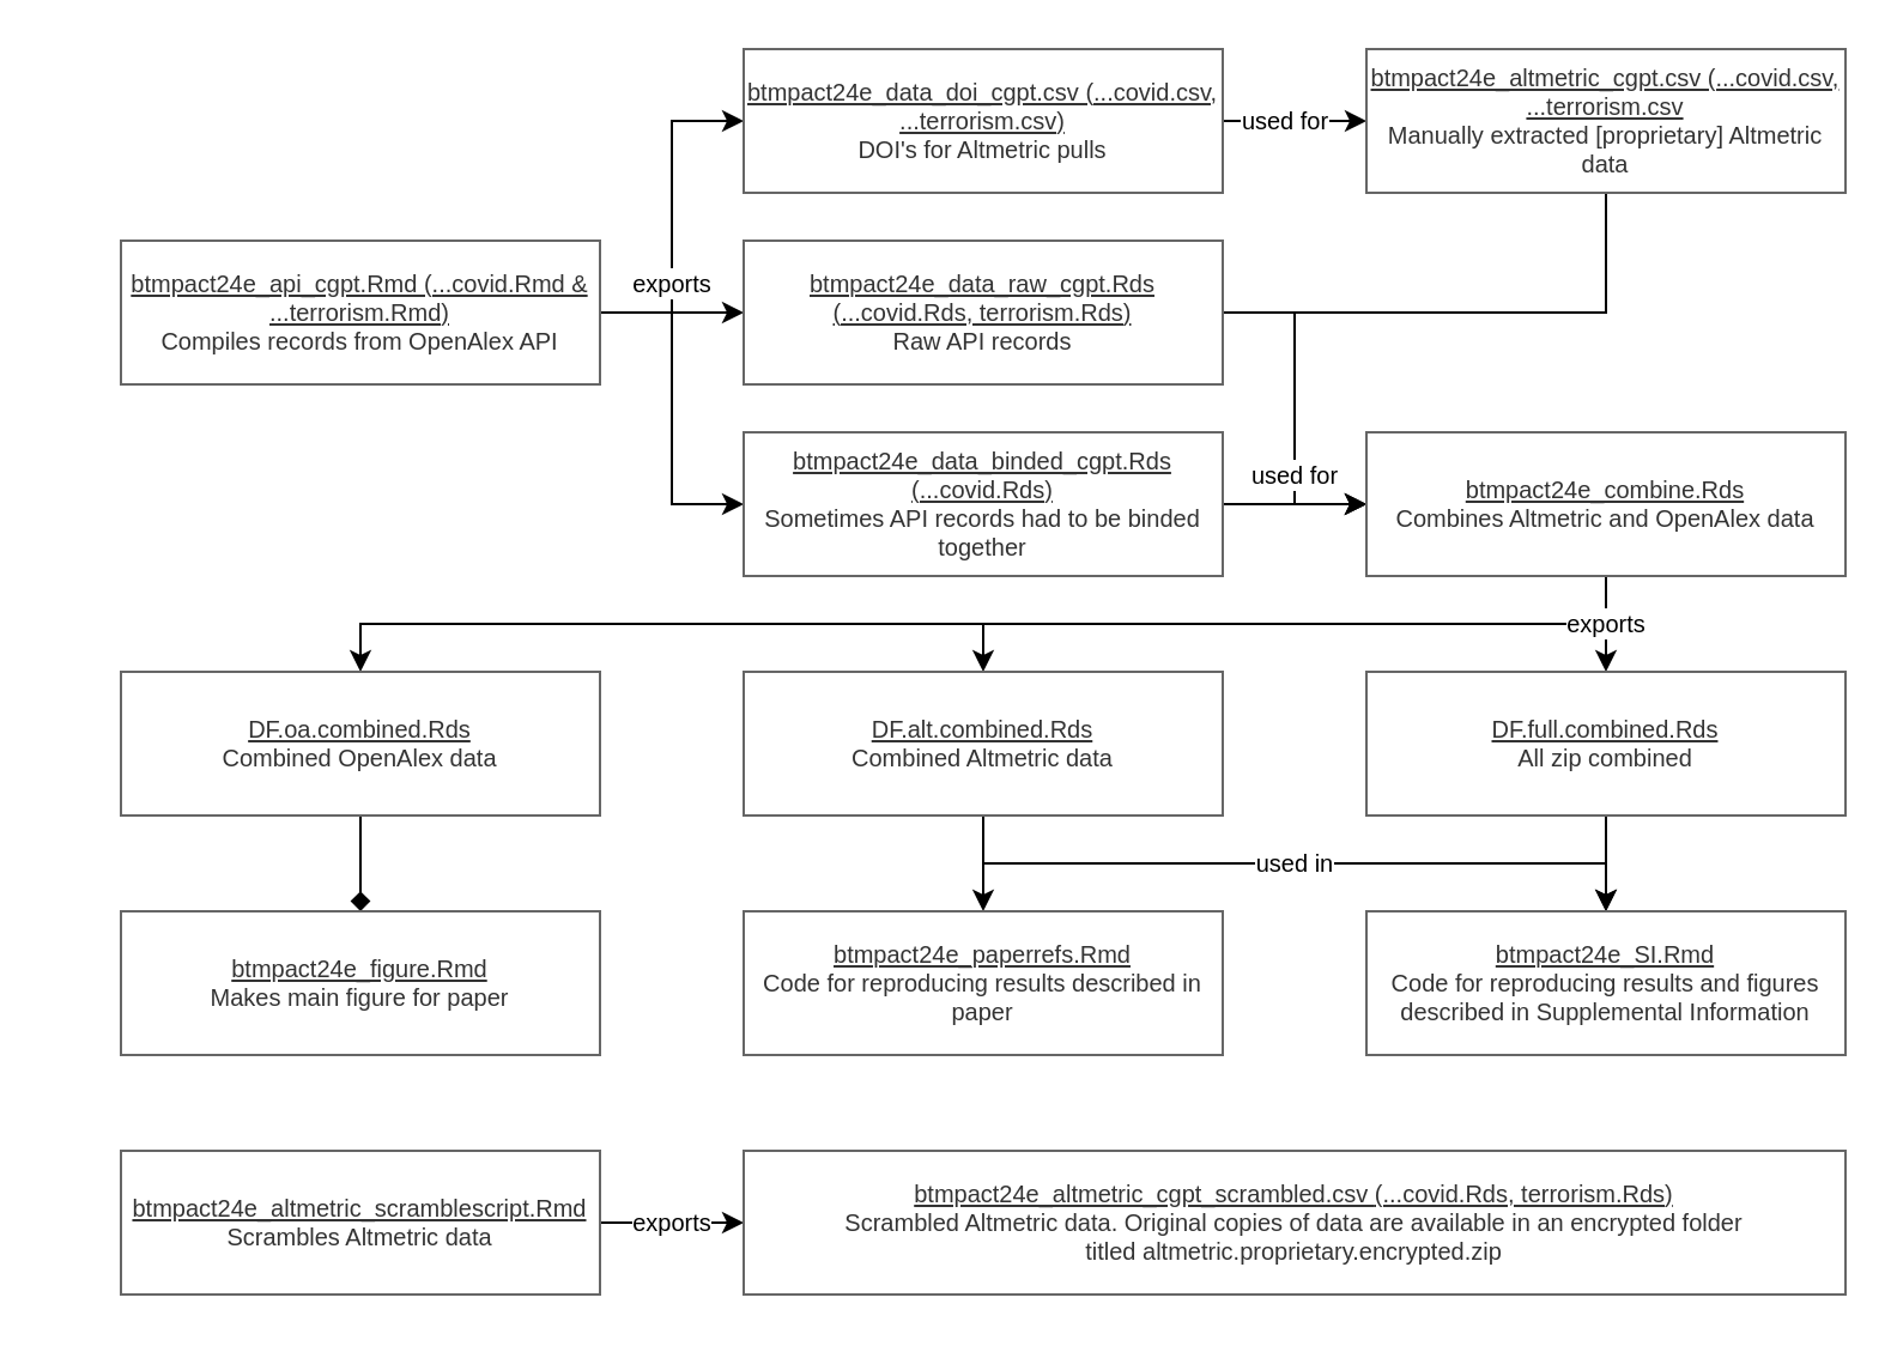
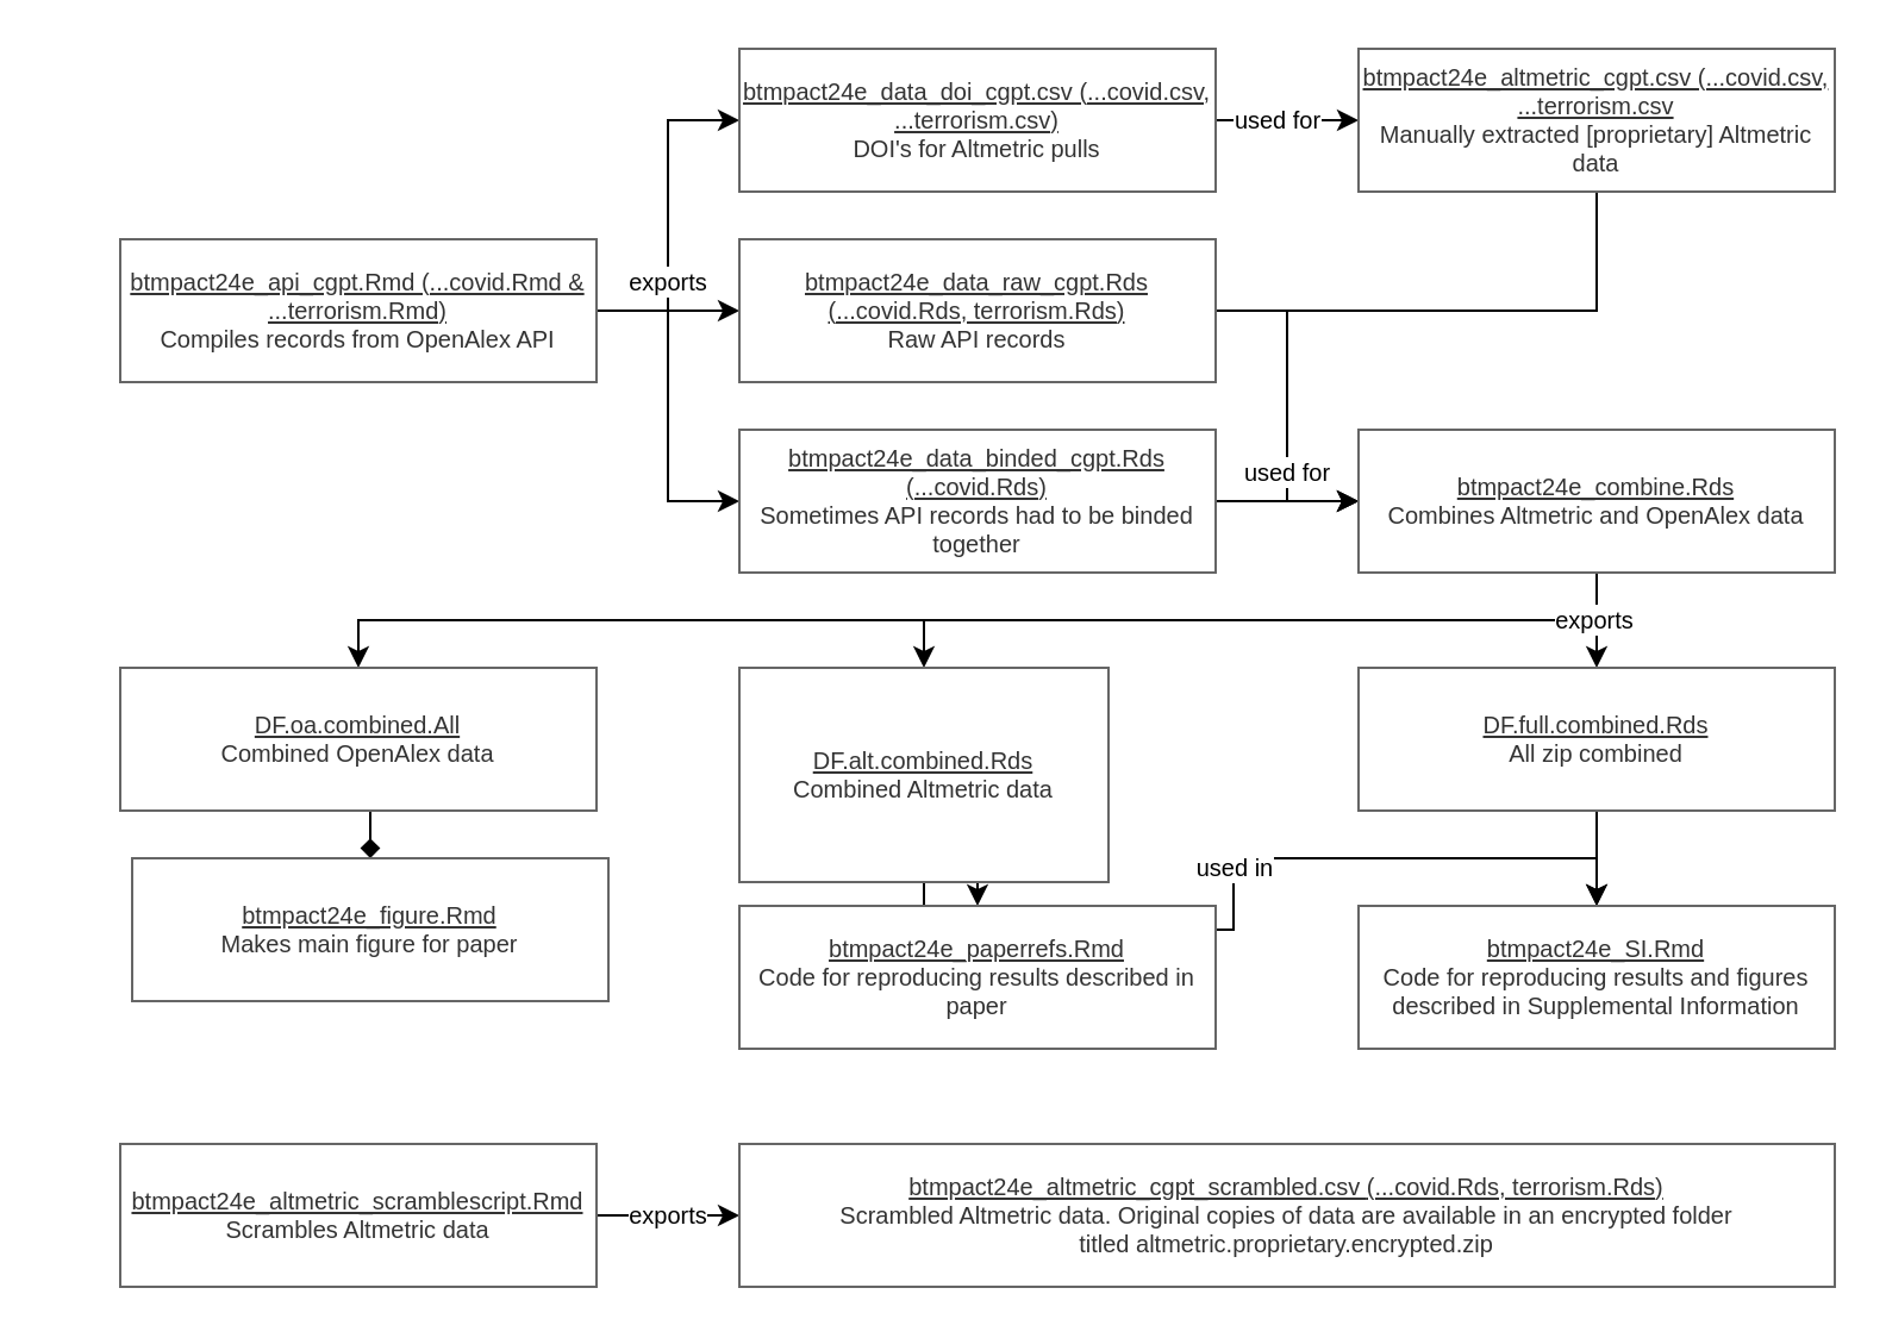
- <mxCell id="21" value="&lt;u&gt;DF.oa.combined.Rds&lt;/u&gt;&lt;br&gt;&lt;div&gt;Combined OpenAlex data&lt;/div&gt;" style="text;html=1;align=center;verticalAlign=middle;whiteSpace=wrap;rounded=0;fillColor=default;fontColor=#333333;strokeColor=#666666;fontSize=10;" parent="1" vertex="1"><mxGeometry x="50" y="280" width="200" height="60" as="geometry" /></mxCell>
+ <mxCell id="21" value="&lt;u&gt;DF.oa.combined.All&lt;/u&gt;&lt;br&gt;&lt;div&gt;Combined OpenAlex data&lt;/div&gt;" style="text;html=1;align=center;verticalAlign=middle;whiteSpace=wrap;rounded=0;fillColor=default;fontColor=#333333;strokeColor=#666666;fontSize=10;" parent="1" vertex="1"><mxGeometry x="50" y="280" width="200" height="60" as="geometry" /></mxCell>
- <mxCell id="24" value="&lt;u&gt;DF.alt.combined.Rds&lt;/u&gt;&lt;br&gt;&lt;div&gt;Combined Altmetric data&lt;/div&gt;" style="text;html=1;align=center;verticalAlign=middle;whiteSpace=wrap;rounded=0;fillColor=default;fontColor=#333333;strokeColor=#666666;fontSize=10;" parent="1" vertex="1"><mxGeometry x="310" y="280" width="200" height="60" as="geometry" /></mxCell>
+ <mxCell id="24" value="&lt;u&gt;DF.alt.combined.Rds&lt;/u&gt;&lt;br&gt;&lt;div&gt;Combined Altmetric data&lt;/div&gt;" style="text;html=1;align=center;verticalAlign=middle;whiteSpace=wrap;rounded=0;fillColor=default;fontColor=#333333;strokeColor=#666666;fontSize=10;" parent="1" vertex="1"><mxGeometry x="310" y="280" width="155" height="90" as="geometry" /></mxCell>
- <mxCell id="27" value="&lt;u&gt;btmpact24e_figure.Rmd&lt;/u&gt;&lt;br&gt;&lt;div&gt;Makes main figure for paper&lt;/div&gt;" style="text;html=1;align=center;verticalAlign=middle;whiteSpace=wrap;rounded=0;fillColor=default;fontColor=#333333;strokeColor=#666666;fontSize=10;" parent="1" vertex="1"><mxGeometry x="50" y="380" width="200" height="60" as="geometry" /></mxCell>
+ <mxCell id="27" value="&lt;u&gt;btmpact24e_figure.Rmd&lt;/u&gt;&lt;br&gt;&lt;div&gt;Makes main figure for paper&lt;/div&gt;" style="text;html=1;align=center;verticalAlign=middle;whiteSpace=wrap;rounded=0;fillColor=default;fontColor=#333333;strokeColor=#666666;fontSize=10;" parent="1" vertex="1"><mxGeometry x="55" y="360" width="200" height="60" as="geometry" /></mxCell>
